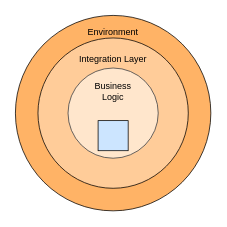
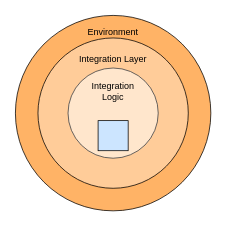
- <mxCell id="4" value="Business&lt;br&gt;Logic&lt;br&gt;&lt;br&gt;&lt;br&gt;&lt;br&gt;&lt;br&gt;" style="ellipse;whiteSpace=wrap;html=1;aspect=fixed;fillColor=#FFE6CC;strokeColor=#36393d;direction=south;" vertex="1" parent="1"><mxGeometry x="90" y="90" width="120" height="120" as="geometry" /></mxCell>
+ <mxCell id="4" value="Integration&lt;br&gt;Logic&lt;br&gt;&lt;br&gt;&lt;br&gt;&lt;br&gt;&lt;br&gt;" style="ellipse;whiteSpace=wrap;html=1;aspect=fixed;fillColor=#FFE6CC;strokeColor=#36393d;direction=south;" vertex="1" parent="1"><mxGeometry x="90" y="90" width="120" height="120" as="geometry" /></mxCell>
